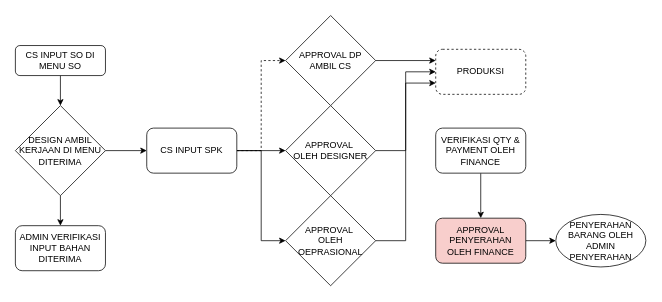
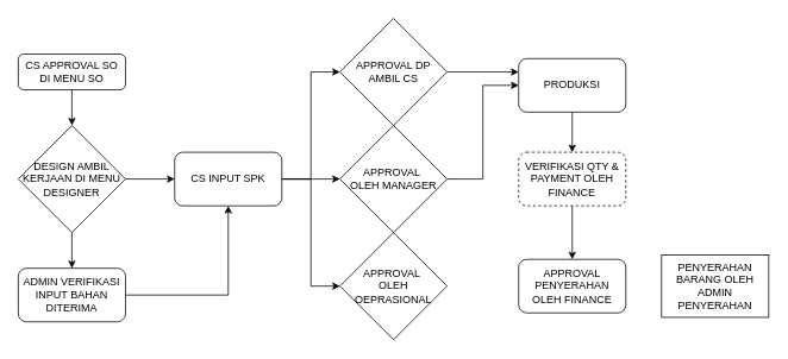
- <mxCell id="3" value="CS INPUT SO DI MENU SO" style="rounded=1;whiteSpace=wrap;html=1;fontSize=12;glass=0;strokeWidth=1;shadow=0;" parent="1" vertex="1"><mxGeometry y="60" width="120" height="40" as="geometry" x="20" /></mxCell>
+ <mxCell id="3" value="CS APPROVAL SO DI MENU SO" style="rounded=1;whiteSpace=wrap;html=1;fontSize=12;glass=0;strokeWidth=1;shadow=0;" parent="1" vertex="1"><mxGeometry y="60" width="120" height="40" as="geometry" x="20" /></mxCell>
- <mxCell id="20" value="PRODUKSI" style="rounded=1;whiteSpace=wrap;html=1;dashed=1;" vertex="1" parent="1"><mxGeometry x="580" y="65" width="120" height="60" as="geometry" /></mxCell>
+ <mxCell id="20" value="PRODUKSI" style="rounded=1;whiteSpace=wrap;html=1;" vertex="1" parent="1"><mxGeometry x="580" y="65" width="120" height="60" as="geometry" /></mxCell>
- <mxCell id="9" style="edgeStyle=orthogonalEdgeStyle;rounded=0;orthogonalLoop=1;jettySize=auto;html=1;entryX=0;entryY=0.5;entryDx=0;entryDy=0;dashed=1;" edge="1" parent="1" source="12" target="14"><mxGeometry relative="1" as="geometry" /></mxCell>
+ <mxCell id="9" style="edgeStyle=orthogonalEdgeStyle;rounded=0;orthogonalLoop=1;jettySize=auto;html=1;entryX=0;entryY=0.5;entryDx=0;entryDy=0;" edge="1" parent="1" source="12" target="14"><mxGeometry relative="1" as="geometry" /></mxCell>
+ <mxCell id="19" value="" style="edgeStyle=orthogonalEdgeStyle;rounded=0;orthogonalLoop=1;jettySize=auto;html=1;" edge="1" parent="1" source="20" target="22"><mxGeometry relative="1" as="geometry" /></mxCell>
- <mxCell id="8" value="DESIGN AMBIL KERJAAN DI MENU DITERIMA" style="rhombus;whiteSpace=wrap;html=1;" vertex="1" parent="1"><mxGeometry y="140" width="120" height="120" as="geometry" x="20" /></mxCell>
+ <mxCell id="8" value="DESIGN AMBIL KERJAAN DI MENU DESIGNER" style="rhombus;whiteSpace=wrap;html=1;" vertex="1" parent="1"><mxGeometry y="140" width="120" height="120" as="geometry" x="20" /></mxCell>
- <mxCell id="16" value="APPROVAL&amp;nbsp;&lt;div&gt;OLEH DESIGNER&lt;/div&gt;" style="rhombus;whiteSpace=wrap;html=1;" vertex="1" parent="1"><mxGeometry x="380" y="140" width="120" height="120" as="geometry" /></mxCell>
+ <mxCell id="16" value="APPROVAL&amp;nbsp;&lt;div&gt;OLEH MANAGER&lt;/div&gt;" style="rhombus;whiteSpace=wrap;html=1;" vertex="1" parent="1"><mxGeometry x="380" y="140" width="120" height="120" as="geometry" /></mxCell>
- <mxCell id="22" value="VERIFIKASI QTY &amp;amp; PAYMENT OLEH FINANCE" style="rounded=1;whiteSpace=wrap;html=1;" vertex="1" parent="1"><mxGeometry x="580" y="170" width="120" height="60" as="geometry" /></mxCell>
+ <mxCell id="22" value="VERIFIKASI QTY &amp;amp; PAYMENT OLEH FINANCE" style="rounded=1;whiteSpace=wrap;html=1;dashed=1;" vertex="1" parent="1"><mxGeometry x="580" y="170" width="120" height="60" as="geometry" /></mxCell>
- <mxCell id="17" style="edgeStyle=orthogonalEdgeStyle;rounded=0;orthogonalLoop=1;jettySize=auto;html=1;entryX=0;entryY=0.75;entryDx=0;entryDy=0;" edge="1" parent="1" source="18" target="20"><mxGeometry relative="1" as="geometry" /></mxCell>
- <mxCell id="24" value="APPROVAL PENYERAHAN OLEH FINANCE" style="rounded=1;whiteSpace=wrap;html=1;fillColor=#f8cecc;" vertex="1" parent="1"><mxGeometry x="580" y="290" width="120" height="60" as="geometry" /></mxCell>
+ <mxCell id="24" value="APPROVAL PENYERAHAN OLEH FINANCE" style="rounded=1;whiteSpace=wrap;html=1;" vertex="1" parent="1"><mxGeometry x="580" y="290" width="120" height="60" as="geometry" /></mxCell>
- <mxCell id="23" value="" style="edgeStyle=orthogonalEdgeStyle;rounded=0;orthogonalLoop=1;jettySize=auto;html=1;" edge="1" parent="1" source="24" target="25"><mxGeometry relative="1" as="geometry" /></mxCell>
- <mxCell id="25" value="PENYERAHAN BARANG OLEH ADMIN PENYERAHAN" style="ellipse;whiteSpace=wrap;html=1;" vertex="1" parent="1"><mxGeometry x="740" y="285" width="120" height="70" as="geometry" /></mxCell>
+ <mxCell id="25" value="PENYERAHAN BARANG OLEH ADMIN PENYERAHAN" style="rounded=0;whiteSpace=wrap;html=1;" vertex="1" parent="1"><mxGeometry x="740" y="285" width="120" height="70" as="geometry" /></mxCell>
+ <mxCell id="4" style="edgeStyle=orthogonalEdgeStyle;rounded=0;orthogonalLoop=1;jettySize=auto;html=1;entryX=0.5;entryY=1;entryDx=0;entryDy=0;" edge="1" parent="1" source="5" target="12"><mxGeometry relative="1" as="geometry"><mxPoint x="240" y="240" as="targetPoint" /></mxGeometry></mxCell>
